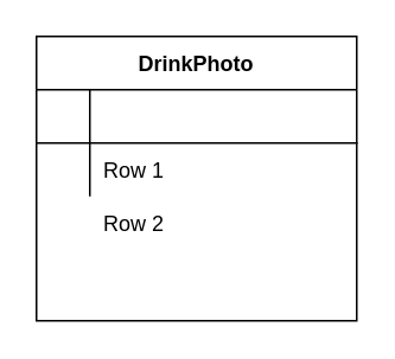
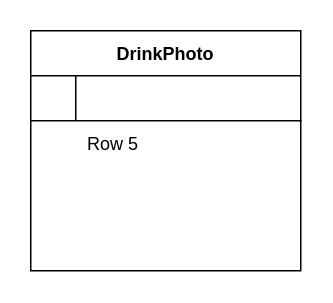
- <mxCell id="6" value="Row 1" style="shape=partialRectangle;connectable=0;fillColor=none;top=0;left=0;bottom=0;right=0;align=left;spacingLeft=6;overflow=hidden;" parent="4" vertex="1"><mxGeometry x="30" width="150" height="30" as="geometry" /></mxCell>
+ <mxCell id="6" value="Row 5" style="shape=partialRectangle;connectable=0;fillColor=none;top=0;left=0;bottom=0;right=0;align=left;spacingLeft=6;overflow=hidden;" parent="4" vertex="1"><mxGeometry x="30" width="150" height="30" as="geometry" /></mxCell>
- <mxCell id="9" value="Row 2" style="shape=partialRectangle;connectable=0;fillColor=none;top=0;left=0;bottom=0;right=0;align=left;spacingLeft=6;overflow=hidden;" parent="7" vertex="1"><mxGeometry x="30" width="150" height="30" as="geometry" /></mxCell>
